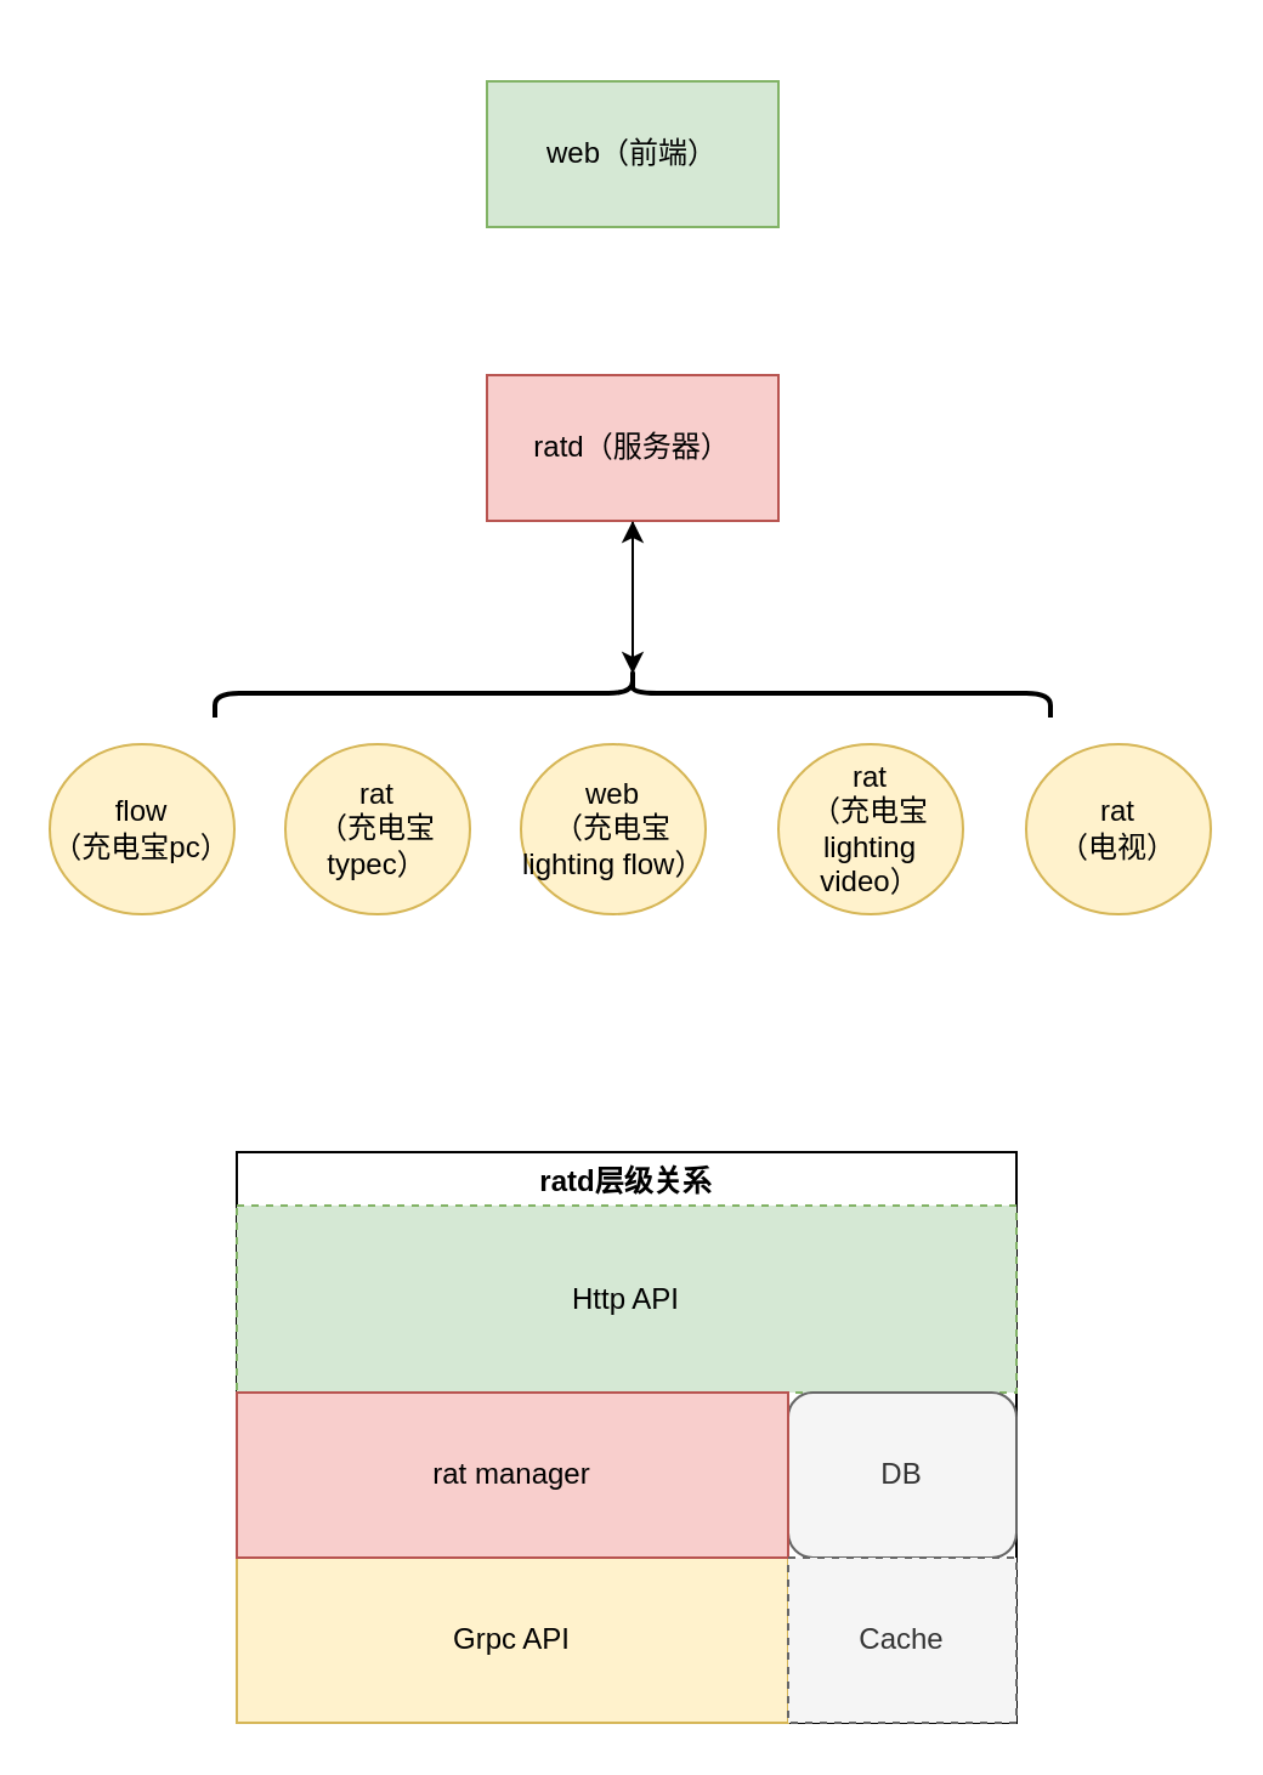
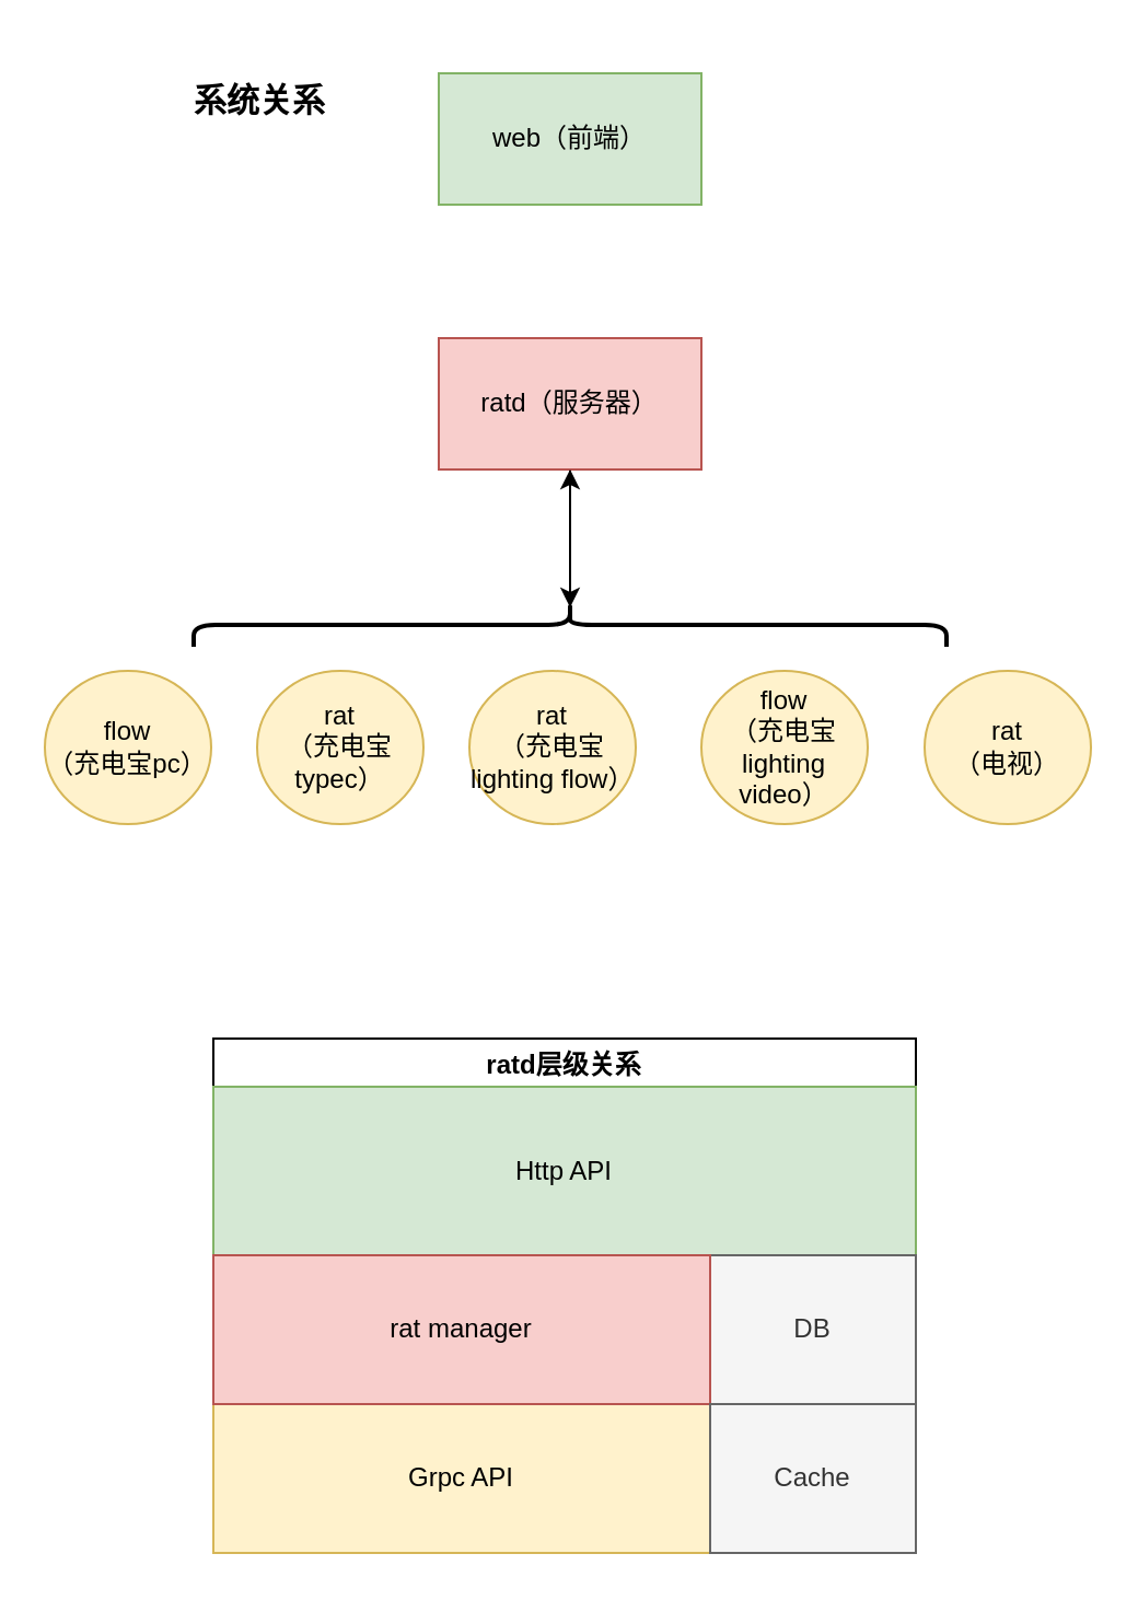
+ <mxCell id="11" value="&lt;b&gt;&lt;font style=&quot;font-size: 15px&quot;&gt;系统关系&lt;/font&gt;&lt;/b&gt;" style="text;html=1;strokeColor=none;fillColor=none;align=center;verticalAlign=middle;whiteSpace=wrap;rounded=0;" vertex="1" parent="1"><mxGeometry x="71" y="20" width="95" height="50" as="geometry" /></mxCell>
- <mxCell id="16" value="web&lt;br&gt;（充电宝lighting flow）" style="ellipse;whiteSpace=wrap;html=1;fillColor=#fff2cc;strokeColor=#d6b656;" vertex="1" parent="1"><mxGeometry x="214" y="306" width="76" height="70" as="geometry" /></mxCell>
+ <mxCell id="16" value="rat&lt;br&gt;（充电宝lighting flow）" style="ellipse;whiteSpace=wrap;html=1;fillColor=#fff2cc;strokeColor=#d6b656;" vertex="1" parent="1"><mxGeometry x="214" y="306" width="76" height="70" as="geometry" /></mxCell>
- <mxCell id="7" value="&lt;div&gt;rat&lt;/div&gt;&lt;div&gt;（充电宝lighting video）&lt;/div&gt;" style="ellipse;whiteSpace=wrap;html=1;fillColor=#fff2cc;strokeColor=#d6b656;" parent="1" vertex="1"><mxGeometry x="320" y="306" width="76" height="70" as="geometry" /></mxCell>
+ <mxCell id="7" value="&lt;div&gt;flow&lt;/div&gt;&lt;div&gt;（充电宝lighting video）&lt;/div&gt;" style="ellipse;whiteSpace=wrap;html=1;fillColor=#fff2cc;strokeColor=#d6b656;" parent="1" vertex="1"><mxGeometry x="320" y="306" width="76" height="70" as="geometry" /></mxCell>
- <mxCell id="13" value="Http API" style="whiteSpace=wrap;html=1;fillColor=#d5e8d4;strokeColor=#82b366;dashed=1;" vertex="1" parent="12"><mxGeometry y="22" width="321" height="77" as="geometry" /></mxCell>
+ <mxCell id="13" value="Http API" style="whiteSpace=wrap;html=1;fillColor=#d5e8d4;strokeColor=#82b366;" vertex="1" parent="12"><mxGeometry y="22" width="321" height="77" as="geometry" /></mxCell>
- <mxCell id="15" value="DB" style="whiteSpace=wrap;html=1;fillColor=#f5f5f5;strokeColor=#666666;fontColor=#333333;rounded=1;" vertex="1" parent="12"><mxGeometry x="227" y="99" width="94" height="68" as="geometry" /></mxCell>
+ <mxCell id="15" value="DB" style="whiteSpace=wrap;html=1;fillColor=#f5f5f5;strokeColor=#666666;fontColor=#333333;" vertex="1" parent="12"><mxGeometry x="227" y="99" width="94" height="68" as="geometry" /></mxCell>
- <mxCell id="18" value="Cache" style="whiteSpace=wrap;html=1;fillColor=#f5f5f5;strokeColor=#666666;fontColor=#333333;dashed=1;" vertex="1" parent="1"><mxGeometry x="324" y="641" width="94" height="68" as="geometry" /></mxCell>
+ <mxCell id="18" value="Cache" style="whiteSpace=wrap;html=1;fillColor=#f5f5f5;strokeColor=#666666;fontColor=#333333;" vertex="1" parent="1"><mxGeometry x="324" y="641" width="94" height="68" as="geometry" /></mxCell>
